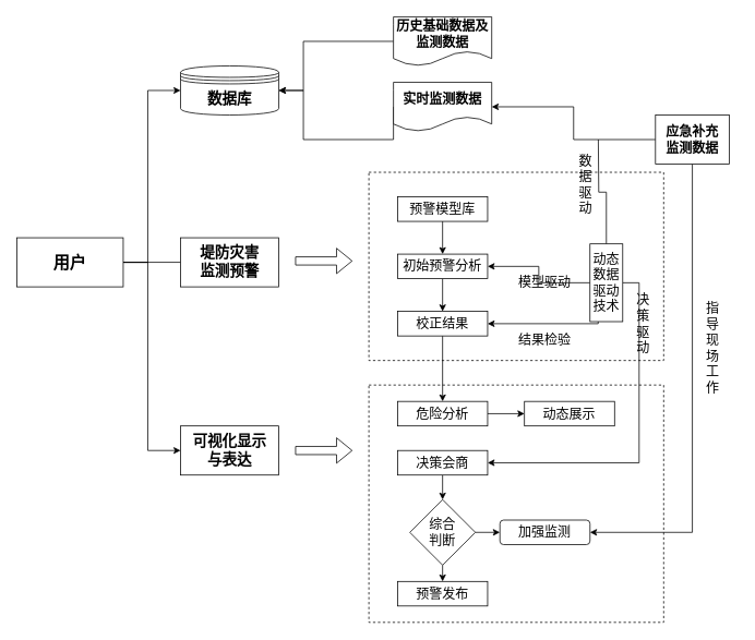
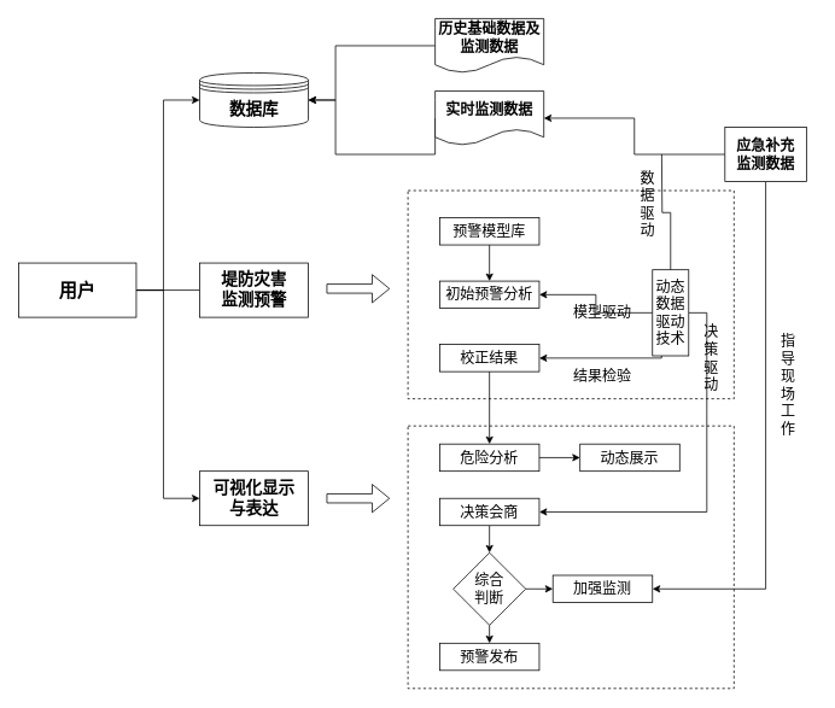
- <mxCell id="22" style="edgeStyle=orthogonalEdgeStyle;rounded=0;orthogonalLoop=1;jettySize=auto;html=1;exitX=0.5;exitY=1;exitDx=0;exitDy=0;entryX=0.5;entryY=0;entryDx=0;entryDy=0;fontFamily=宋体;fontSource=https%3A%2F%2Ffonts.googleapis.com%2Fcss%3Ffamily%3DSongti;fontSize=14;" edge="1" parent="1" source="23" target="25"><mxGeometry relative="1" as="geometry" /></mxCell>
- <mxCell id="43" value="加强监测" style="whiteSpace=wrap;html=1;labelBorderColor=none;fontFamily=宋体;fontSource=https%3A%2F%2Ffonts.googleapis.com%2Fcss%3Ffamily%3DSongti;fontSize=16;rounded=1;" vertex="1" parent="1"><mxGeometry x="610" y="635" width="110" height="30" as="geometry" /></mxCell>
+ <mxCell id="43" value="加强监测" style="rounded=0;whiteSpace=wrap;html=1;labelBorderColor=none;fontFamily=宋体;fontSource=https%3A%2F%2Ffonts.googleapis.com%2Fcss%3Ffamily%3DSongti;fontSize=16;" vertex="1" parent="1"><mxGeometry x="610" y="635" width="110" height="30" as="geometry" /></mxCell>
